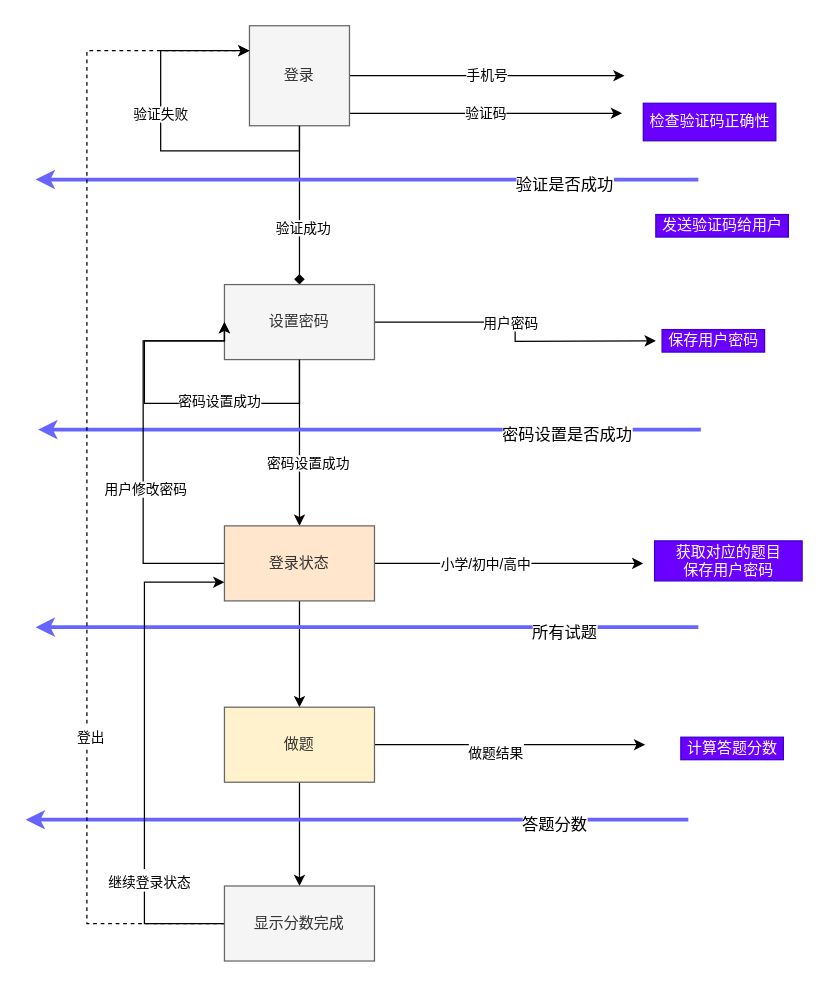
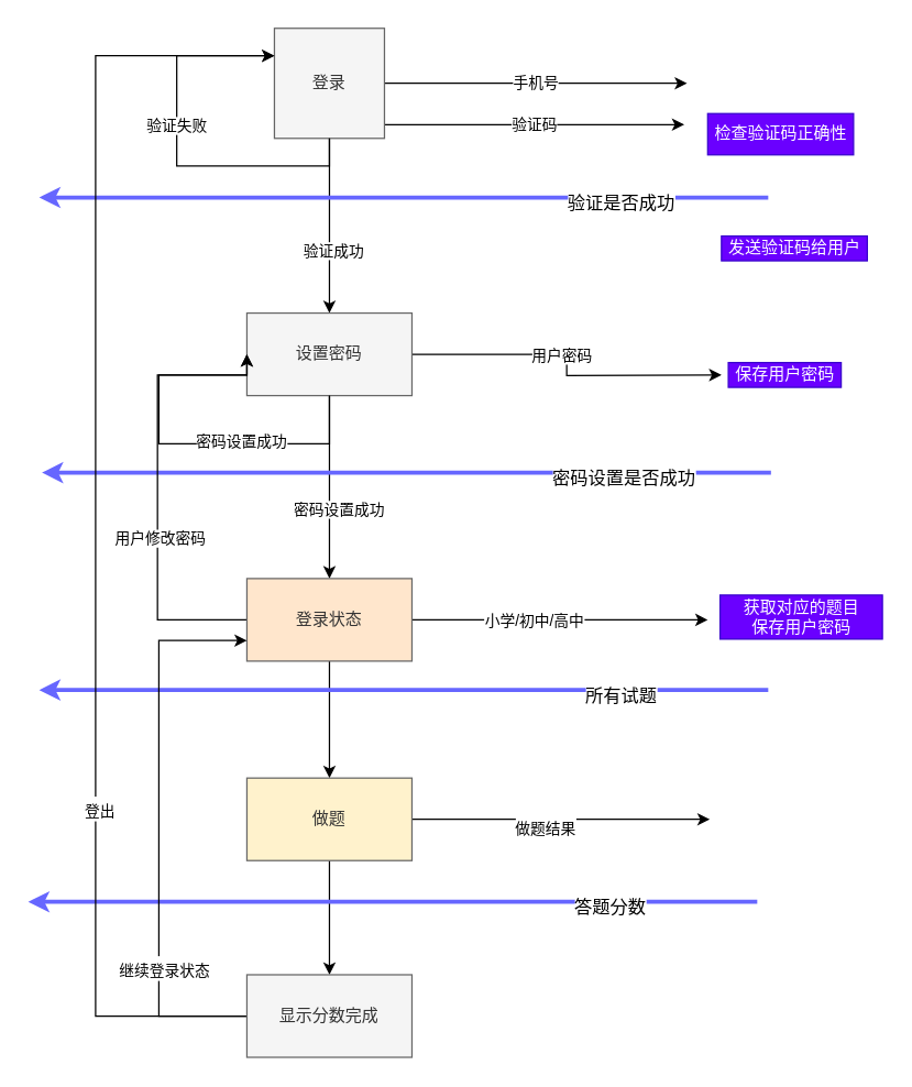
- <mxCell id="2" style="edgeStyle=orthogonalEdgeStyle;rounded=0;orthogonalLoop=1;jettySize=auto;html=1;entryX=0.5;entryY=0;entryDx=0;entryDy=0;endArrow=diamond;" parent="1" source="6" target="11" edge="1"><mxGeometry relative="1" as="geometry"><mxPoint x="245" y="173" as="targetPoint" /></mxGeometry></mxCell>
+ <mxCell id="2" style="edgeStyle=orthogonalEdgeStyle;rounded=0;orthogonalLoop=1;jettySize=auto;html=1;entryX=0.5;entryY=0;entryDx=0;entryDy=0;" parent="1" source="6" target="11" edge="1"><mxGeometry relative="1" as="geometry"><mxPoint x="245" y="173" as="targetPoint" /></mxGeometry></mxCell>
- <mxCell id="41" style="edgeStyle=orthogonalEdgeStyle;rounded=0;orthogonalLoop=1;jettySize=auto;html=1;fontSize=15;entryX=0;entryY=0.25;entryDx=0;entryDy=0;dashed=1;" edge="1" parent="1" source="43" target="6"><mxGeometry relative="1" as="geometry"><mxPoint x="73" y="175" as="targetPoint" /><Array as="points"><mxPoint x="69" y="738" /><mxPoint x="69" y="40" /></Array></mxGeometry></mxCell>
+ <mxCell id="41" style="edgeStyle=orthogonalEdgeStyle;rounded=0;orthogonalLoop=1;jettySize=auto;html=1;fontSize=15;entryX=0;entryY=0.25;entryDx=0;entryDy=0;" edge="1" parent="1" source="43" target="6"><mxGeometry relative="1" as="geometry"><mxPoint x="73" y="175" as="targetPoint" /><Array as="points"><mxPoint x="69" y="738" /><mxPoint x="69" y="40" /></Array></mxGeometry></mxCell>
- <mxCell id="36" value="计算答题分数" style="text;html=1;align=center;verticalAlign=middle;resizable=0;points=[];autosize=1;fillColor=#6a00ff;strokeColor=#3700CC;fontColor=#ffffff;" vertex="1" parent="1"><mxGeometry x="544" y="589" width="82" height="18" as="geometry" /></mxCell>
